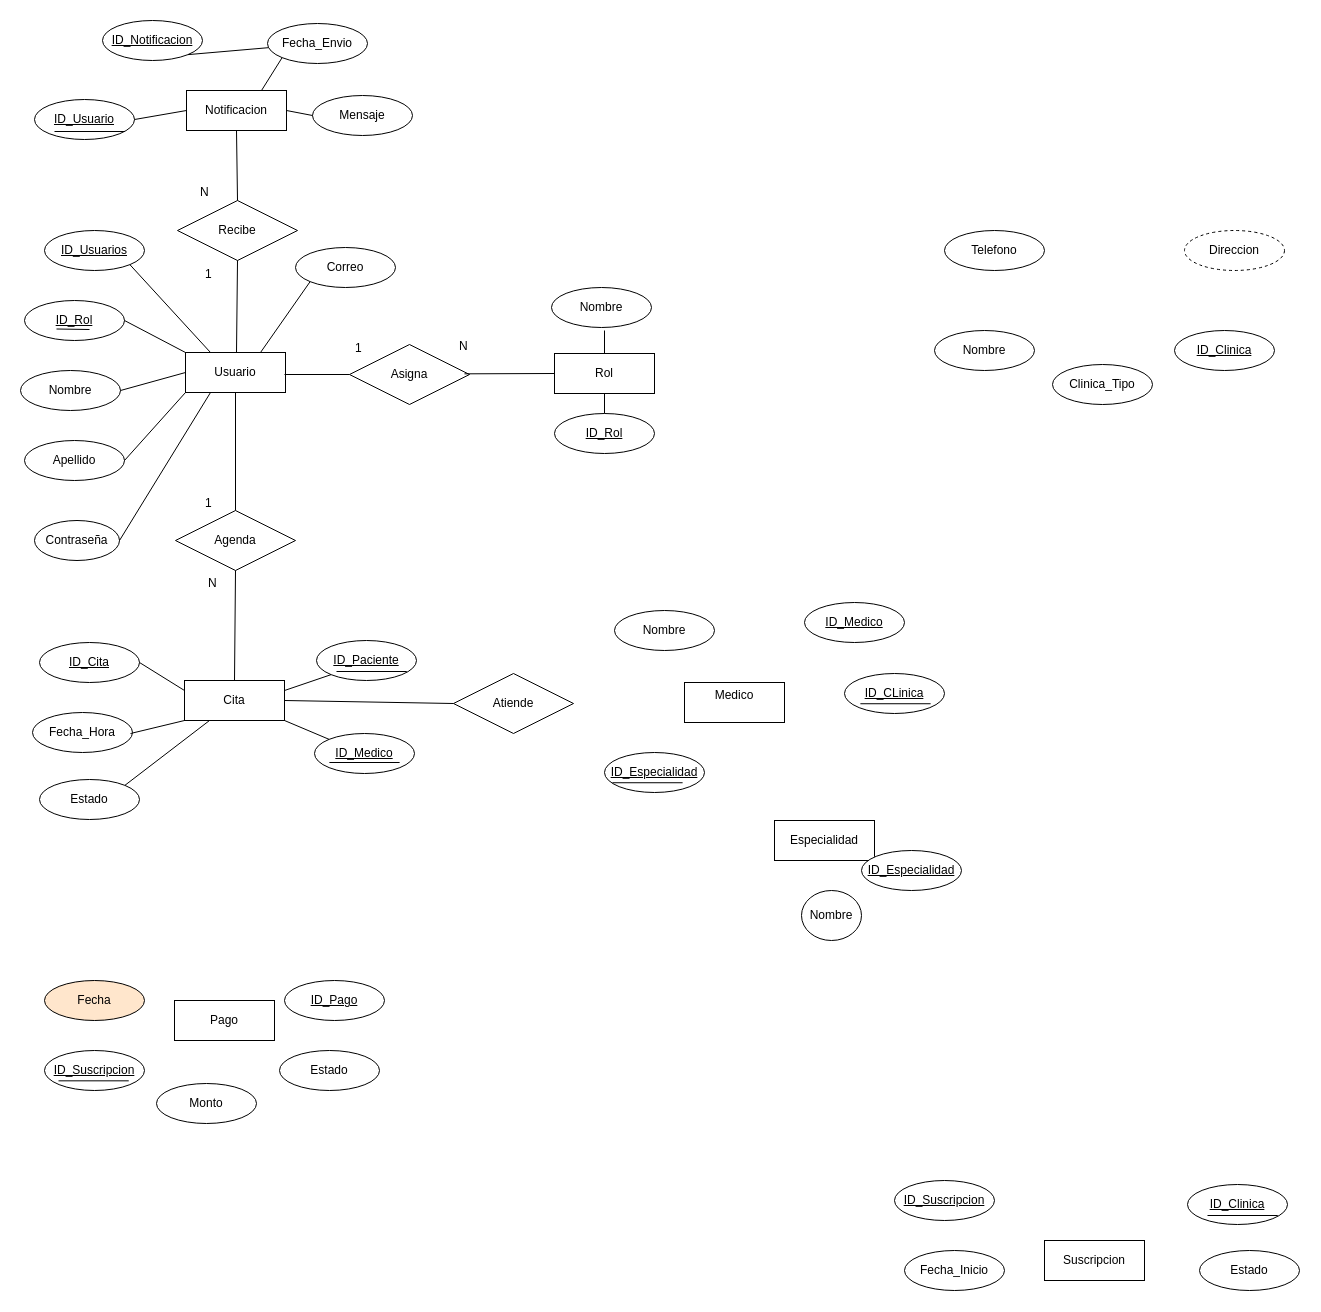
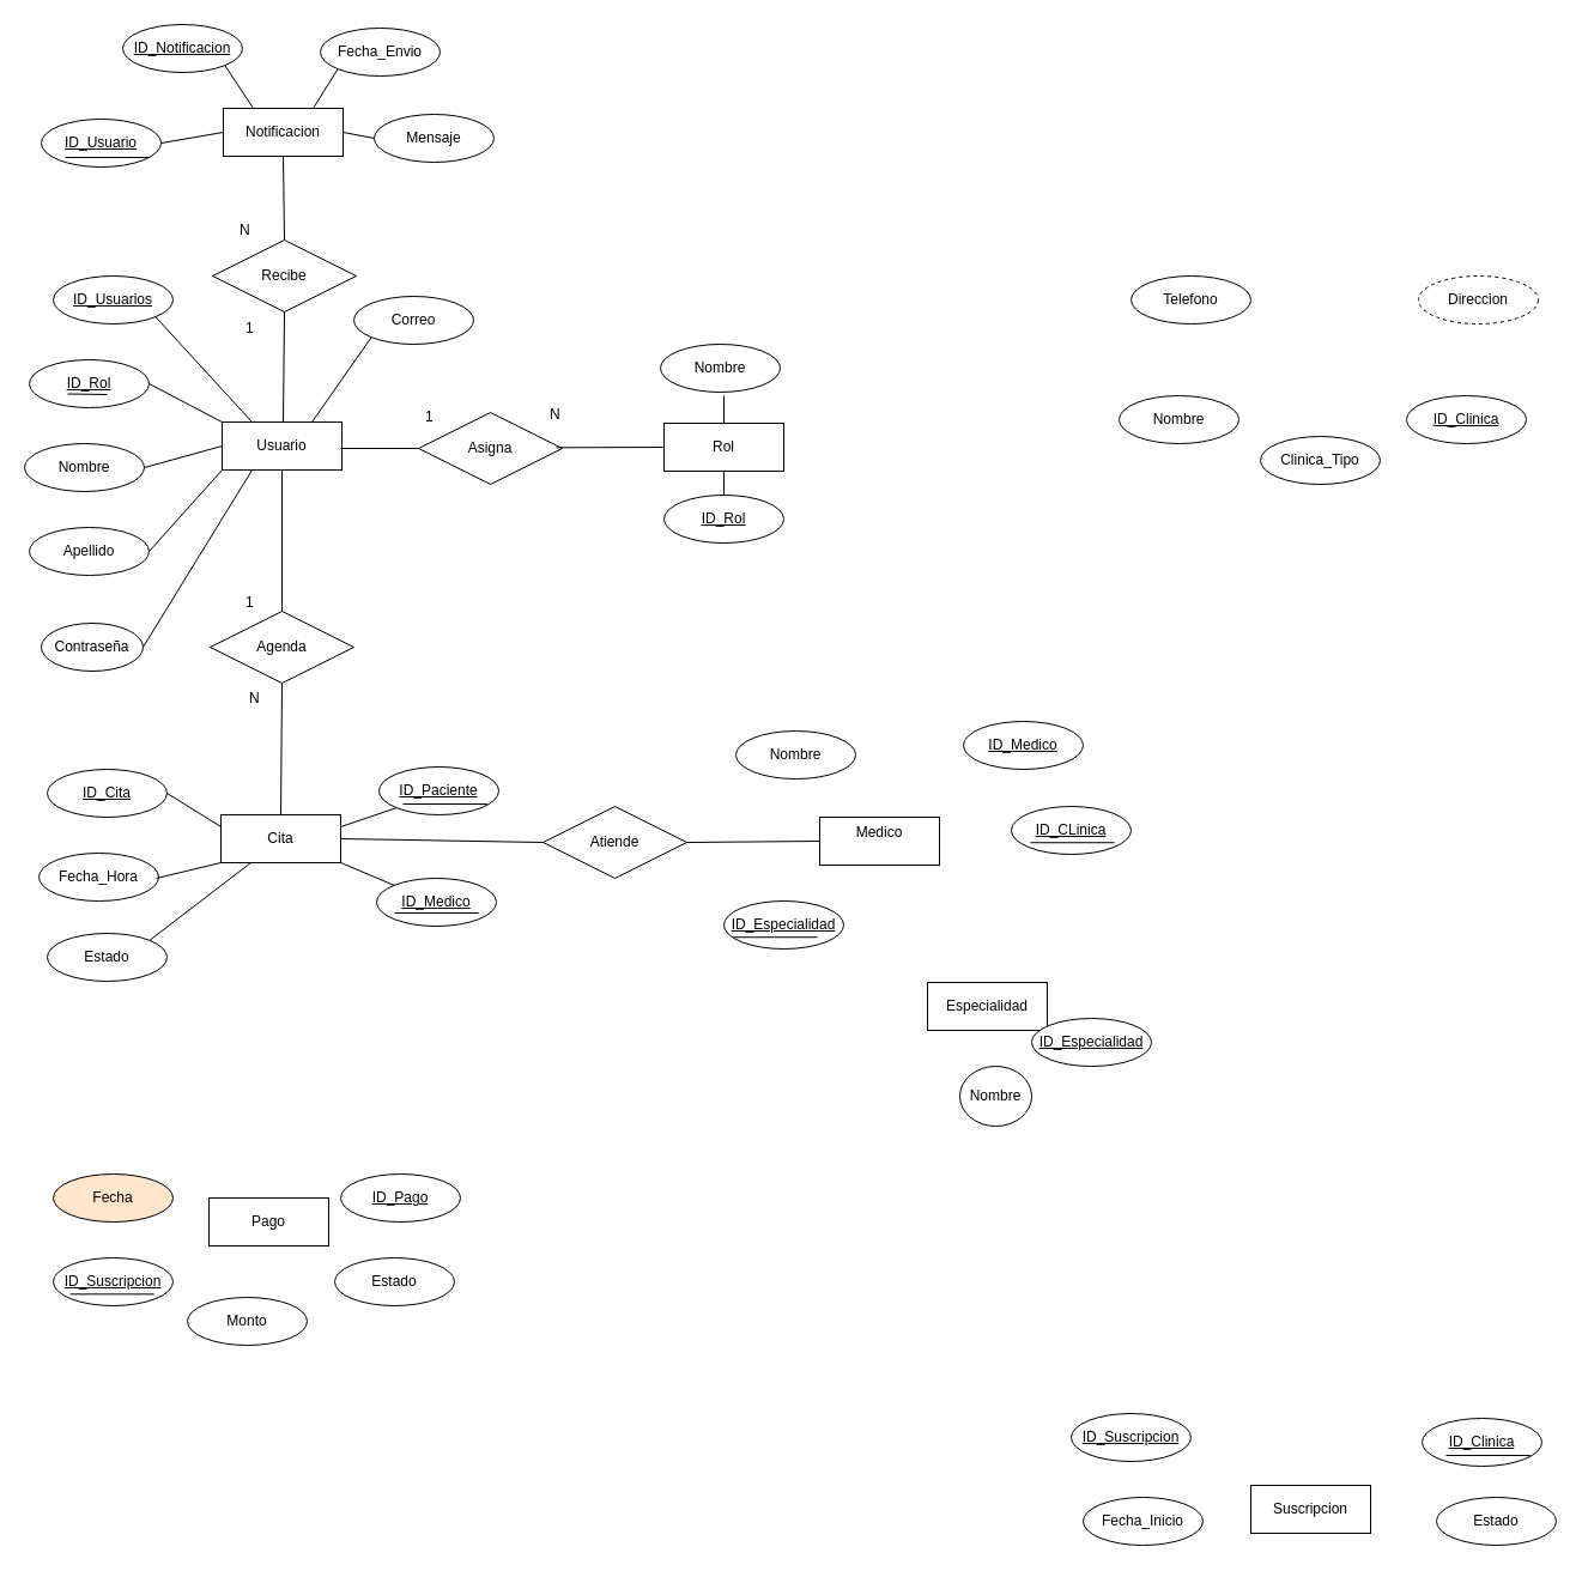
- <mxCell id="78" value="" style="endArrow=none;html=1;rounded=0;exitX=1;exitY=1;exitDx=0;exitDy=0;" edge="1" parent="1" source="48" target="52"><mxGeometry relative="1" as="geometry"><mxPoint x="196" y="110" as="sourcePoint" /><mxPoint x="144" y="130" as="targetPoint" /></mxGeometry></mxCell>
+ <mxCell id="78" value="" style="endArrow=none;html=1;rounded=0;entryX=0.25;entryY=0;entryDx=0;entryDy=0;exitX=1;exitY=1;exitDx=0;exitDy=0;" edge="1" parent="1" source="48" target="47"><mxGeometry relative="1" as="geometry"><mxPoint x="196" y="110" as="sourcePoint" /><mxPoint x="144" y="130" as="targetPoint" /></mxGeometry></mxCell>
+ <mxCell id="89" value="" style="endArrow=none;html=1;rounded=0;exitX=0;exitY=0.5;exitDx=0;exitDy=0;entryX=1;entryY=0.5;entryDx=0;entryDy=0;" edge="1" parent="1" source="3" target="87"><mxGeometry relative="1" as="geometry"><mxPoint x="463" y="713" as="sourcePoint" /><mxPoint x="294" y="710" as="targetPoint" /></mxGeometry></mxCell>
